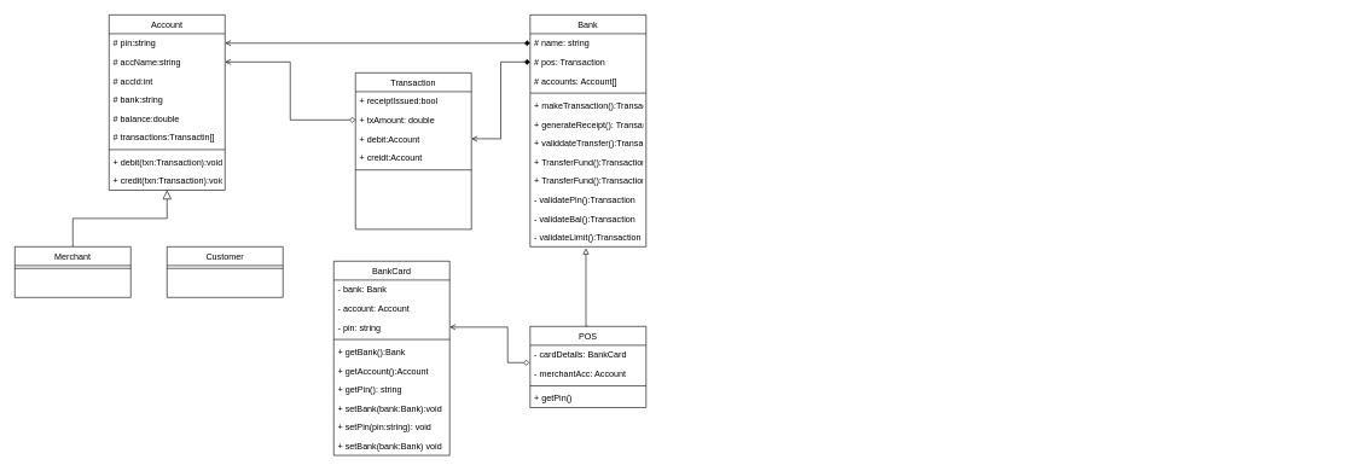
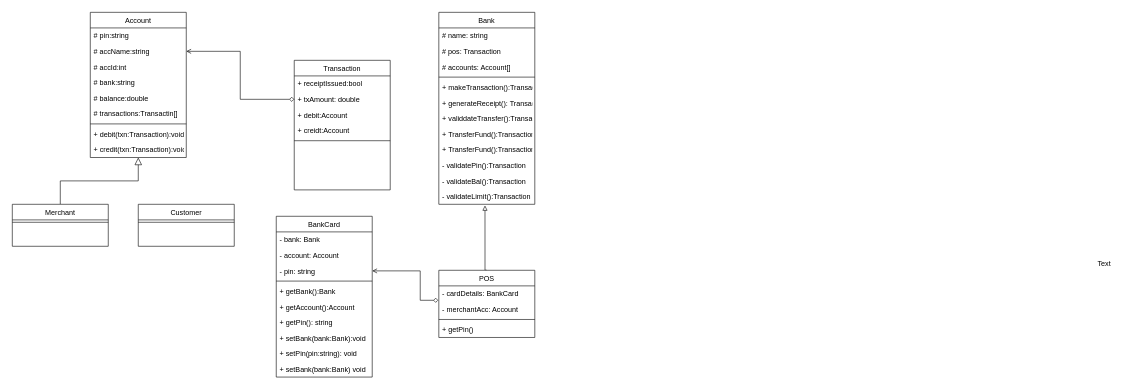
- <mxCell id="57" style="edgeStyle=orthogonalEdgeStyle;rounded=0;orthogonalLoop=1;jettySize=auto;html=1;exitX=0;exitY=0.5;exitDx=0;exitDy=0;entryX=1;entryY=0.5;entryDx=0;entryDy=0;startArrow=diamond;startFill=1;endArrow=open;endFill=0;" parent="1" source="36" target="16" edge="1"><mxGeometry relative="1" as="geometry" /></mxCell>
- <mxCell id="55" style="edgeStyle=orthogonalEdgeStyle;rounded=0;orthogonalLoop=1;jettySize=auto;html=1;exitX=0;exitY=0.5;exitDx=0;exitDy=0;entryX=1;entryY=0.5;entryDx=0;entryDy=0;startArrow=diamond;startFill=1;endArrow=open;endFill=0;" parent="1" source="37" target="32" edge="1"><mxGeometry relative="1" as="geometry" /></mxCell>
+ <mxCell id="54" value="Text" style="text;html=1;align=center;verticalAlign=middle;resizable=0;points=[];autosize=1;strokeColor=none;" parent="1" vertex="1"><mxGeometry x="1820" y="430" width="40" height="20" as="geometry" /></mxCell>
